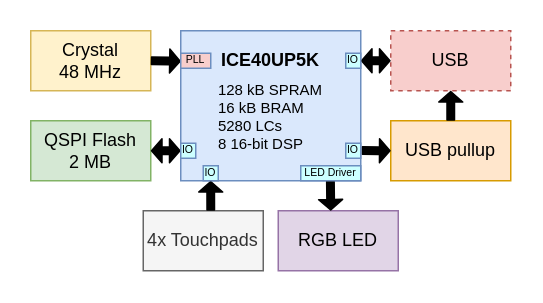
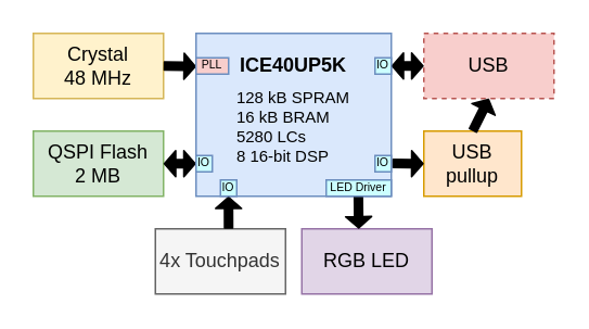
- <mxCell id="7" value="USB pullup" style="rounded=0;whiteSpace=wrap;html=1;fillColor=#ffe6cc;strokeColor=#d79b00;" vertex="1" parent="1"><mxGeometry x="260" y="80" width="80" height="40" as="geometry" /></mxCell>
+ <mxCell id="7" value="USB pullup" style="rounded=0;whiteSpace=wrap;html=1;fillColor=#ffe6cc;strokeColor=#d79b00;" vertex="1" parent="1"><mxGeometry x="260" y="80" width="60" height="40" as="geometry" /></mxCell>
